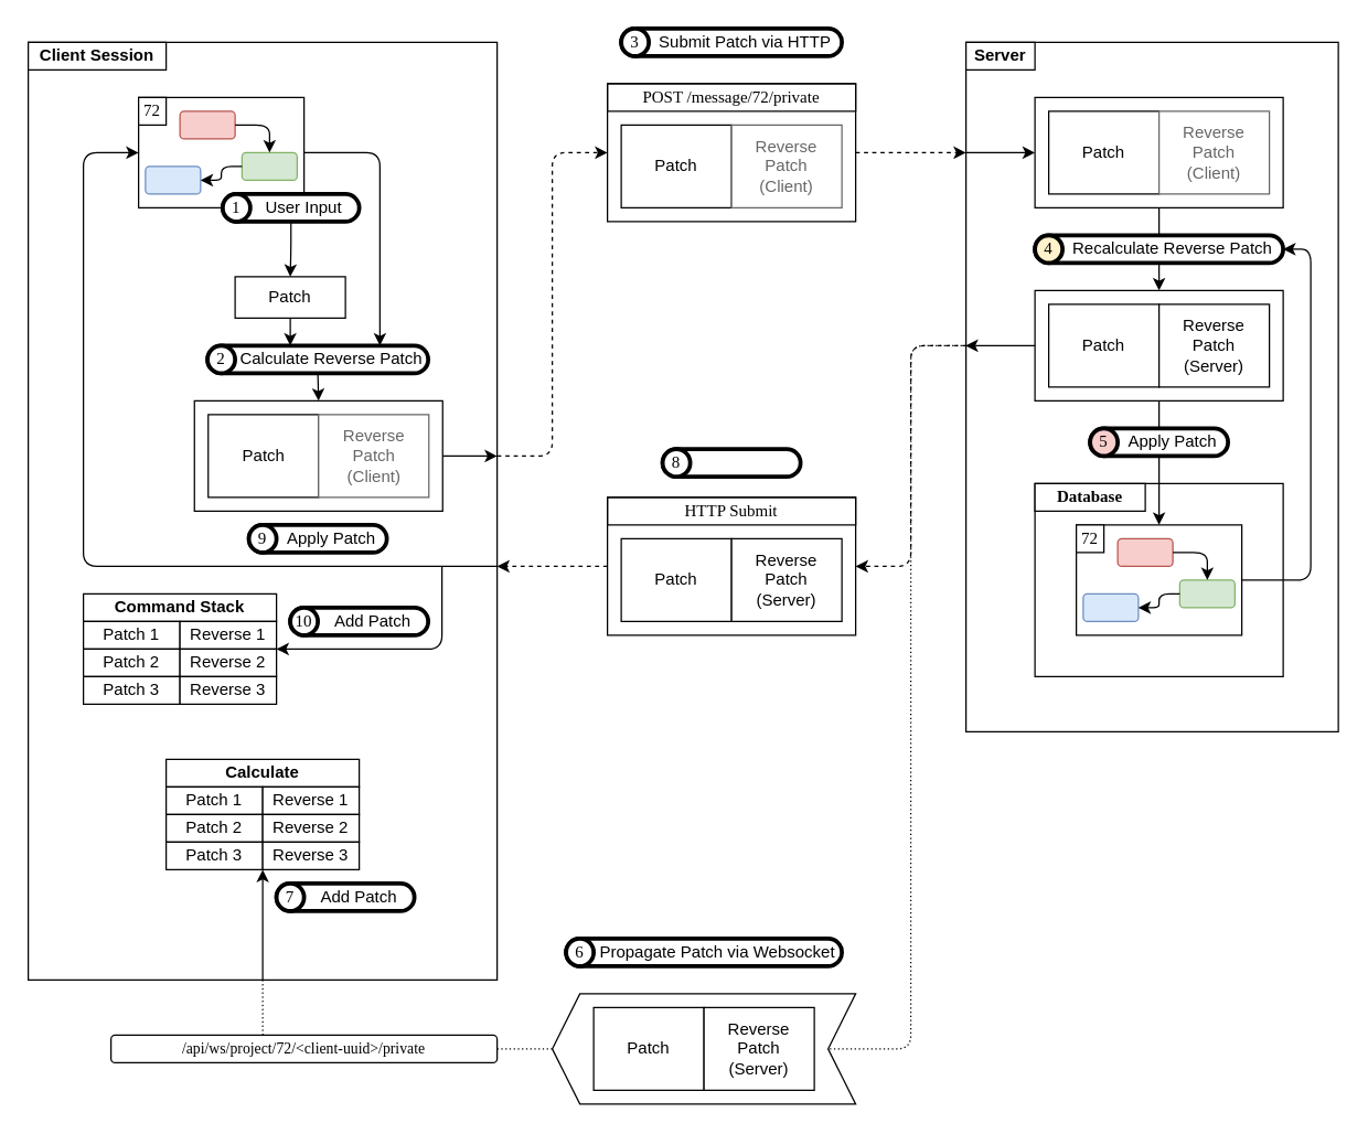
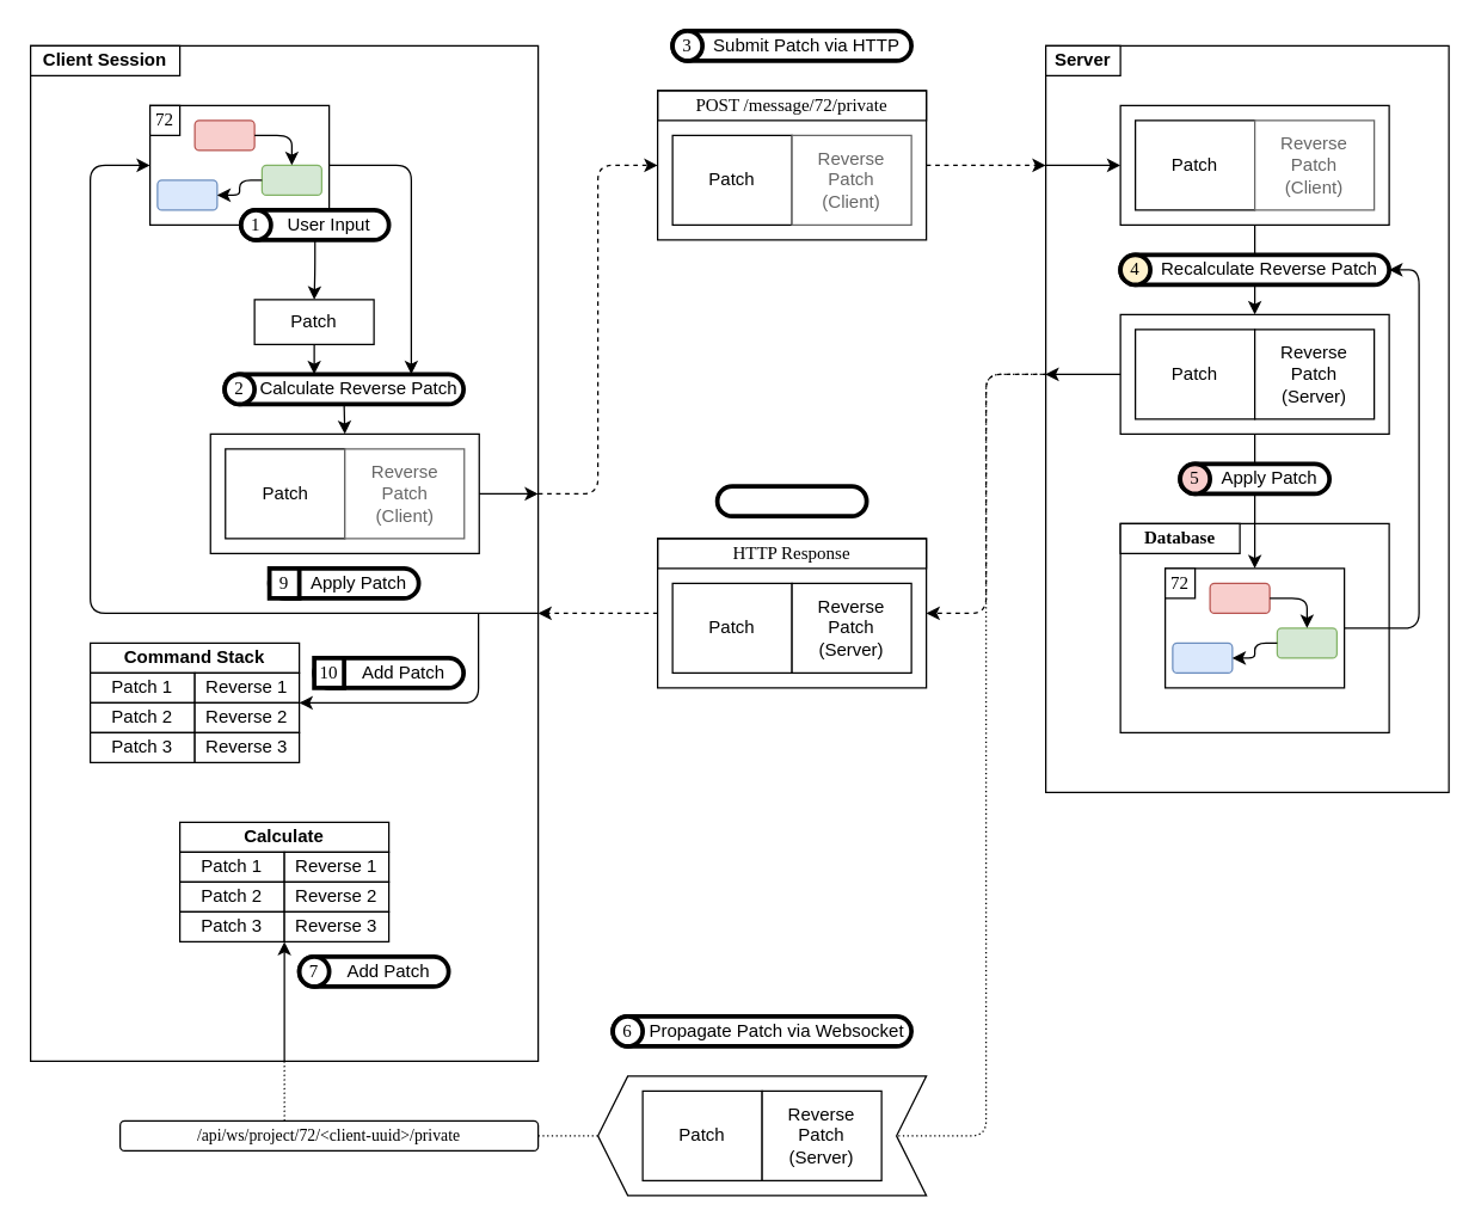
- <mxCell id="95" value="8" style="ellipse;whiteSpace=wrap;html=1;aspect=fixed;fontFamily=Source Code Pro;strokeWidth=3;" vertex="1" parent="1"><mxGeometry x="480" y="325" width="20" height="20" as="geometry" /></mxCell>
- <mxCell id="90" value="&lt;span style=&quot;color: rgb(0 , 0 , 0) ; font-family: &amp;#34;source code pro&amp;#34; ; font-size: 12px ; font-style: normal ; font-weight: 400 ; letter-spacing: normal ; text-align: left ; text-indent: 0px ; text-transform: none ; word-spacing: 0px ; display: inline ; float: none&quot;&gt;HTTP Submit&lt;/span&gt;" style="text;html=1;align=center;verticalAlign=middle;whiteSpace=wrap;rounded=0;fontFamily=Source Code Pro;labelBackgroundColor=none;strokeColor=default;" vertex="1" parent="1"><mxGeometry x="440" y="360" width="180" height="20" as="geometry" /></mxCell>
+ <mxCell id="90" value="&lt;span style=&quot;color: rgb(0 , 0 , 0) ; font-family: &amp;#34;source code pro&amp;#34; ; font-size: 12px ; font-style: normal ; font-weight: 400 ; letter-spacing: normal ; text-align: left ; text-indent: 0px ; text-transform: none ; word-spacing: 0px ; display: inline ; float: none&quot;&gt;HTTP Response&lt;/span&gt;" style="text;html=1;align=center;verticalAlign=middle;whiteSpace=wrap;rounded=0;fontFamily=Source Code Pro;labelBackgroundColor=none;strokeColor=default;" vertex="1" parent="1"><mxGeometry x="440" y="360" width="180" height="20" as="geometry" /></mxCell>
- <mxCell id="99" value="9" style="ellipse;whiteSpace=wrap;html=1;aspect=fixed;fontFamily=Source Code Pro;strokeWidth=3;" vertex="1" parent="1"><mxGeometry x="180" y="380" width="20" height="20" as="geometry" /></mxCell>
+ <mxCell id="99" value="9" style="whiteSpace=wrap;html=1;aspect=fixed;fontFamily=Source Code Pro;strokeWidth=3;rounded=0;" vertex="1" parent="1"><mxGeometry x="180" y="380" width="20" height="20" as="geometry" /></mxCell>
- <mxCell id="103" value="10" style="ellipse;whiteSpace=wrap;html=1;aspect=fixed;fontFamily=Source Code Pro;strokeWidth=3;" vertex="1" parent="1"><mxGeometry x="210" y="440" width="20" height="20" as="geometry" /></mxCell>
+ <mxCell id="103" value="10" style="whiteSpace=wrap;html=1;aspect=fixed;fontFamily=Source Code Pro;strokeWidth=3;rounded=0;" vertex="1" parent="1"><mxGeometry x="210" y="440" width="20" height="20" as="geometry" /></mxCell>
